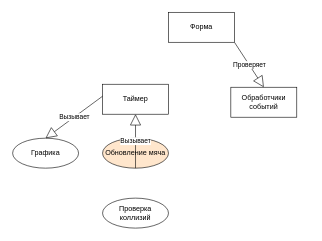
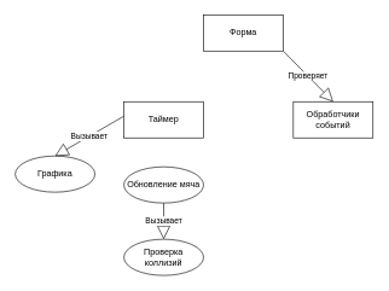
- <mxCell id="4" value="Обработчики событий" style="html=1;whiteSpace=wrap;" vertex="1" parent="1"><mxGeometry x="384" y="145" width="110" height="50" as="geometry" /></mxCell>
+ <mxCell id="4" value="Обработчики событий" style="html=1;whiteSpace=wrap;" vertex="1" parent="1"><mxGeometry x="404" y="140" width="110" height="50" as="geometry" /></mxCell>
- <mxCell id="10" value="Вызывает" style="endArrow=block;endSize=16;endFill=0;html=1;rounded=0;exitX=0.5;exitY=1;exitDx=0;exitDy=0;" edge="1" parent="1" source="6" target="3"><mxGeometry width="160" relative="1" as="geometry"><mxPoint x="190" y="180" as="sourcePoint" /><mxPoint x="95" y="250" as="targetPoint" /></mxGeometry></mxCell>
+ <mxCell id="10" value="Вызывает" style="endArrow=block;endSize=16;endFill=0;html=1;rounded=0;exitX=0.5;exitY=1;exitDx=0;exitDy=0;entryX=0.5;entryY=0;entryDx=0;entryDy=0;" edge="1" parent="1" source="6" target="7"><mxGeometry width="160" relative="1" as="geometry"><mxPoint x="190" y="180" as="sourcePoint" /><mxPoint x="95" y="250" as="targetPoint" /></mxGeometry></mxCell>
- <mxCell id="5" value="Графика" style="ellipse;whiteSpace=wrap;html=1;" vertex="1" parent="1"><mxGeometry x="20" y="230" width="110" height="50" as="geometry" /></mxCell>
+ <mxCell id="5" value="Графика" style="ellipse;whiteSpace=wrap;html=1;" vertex="1" parent="1"><mxGeometry x="20" y="215" width="110" height="50" as="geometry" /></mxCell>
- <mxCell id="6" value="Обновление мяча" style="ellipse;whiteSpace=wrap;html=1;fillColor=#ffe6cc;" vertex="1" parent="1"><mxGeometry x="170" y="230" width="110" height="50" as="geometry" /></mxCell>
+ <mxCell id="6" value="Обновление мяча" style="ellipse;whiteSpace=wrap;html=1;" vertex="1" parent="1"><mxGeometry x="170" y="230" width="110" height="50" as="geometry" /></mxCell>
